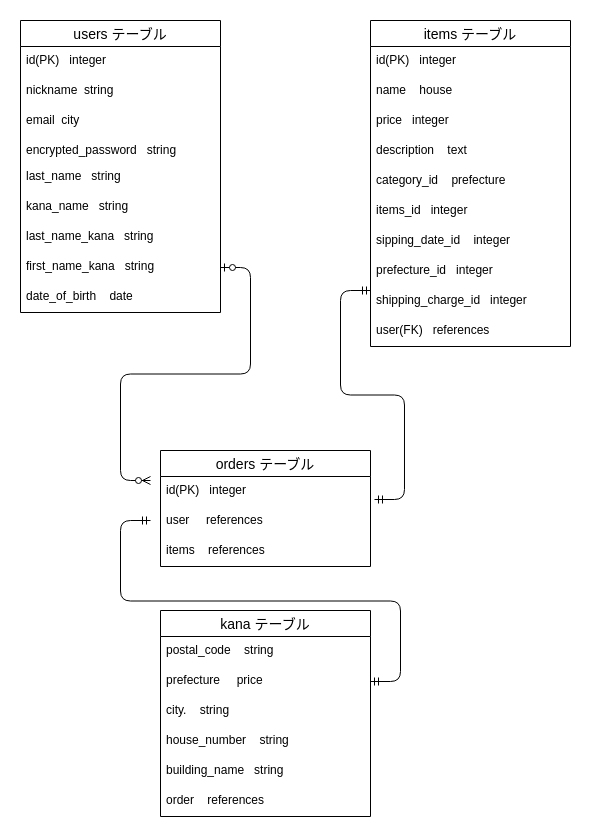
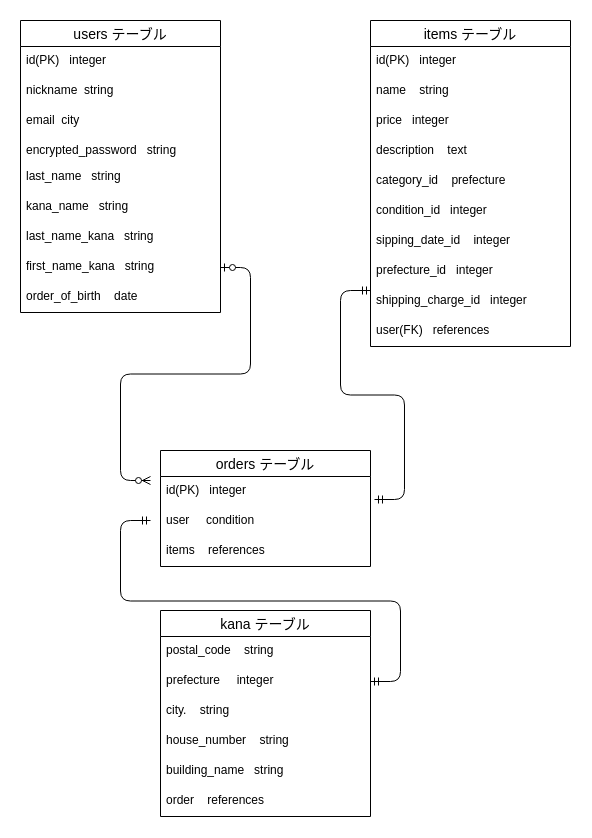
- <mxCell id="14" value="name    house" style="text;strokeColor=none;fillColor=none;spacingLeft=4;spacingRight=4;overflow=hidden;rotatable=0;points=[[0,0.5],[1,0.5]];portConstraint=eastwest;fontSize=12;" vertex="1" parent="12"><mxGeometry y="56" width="200" height="30" as="geometry" /></mxCell>
+ <mxCell id="14" value="name    string" style="text;strokeColor=none;fillColor=none;spacingLeft=4;spacingRight=4;overflow=hidden;rotatable=0;points=[[0,0.5],[1,0.5]];portConstraint=eastwest;fontSize=12;" vertex="1" parent="12"><mxGeometry y="56" width="200" height="30" as="geometry" /></mxCell>
- <mxCell id="18" value="items_id   integer&#10;" style="text;strokeColor=none;fillColor=none;spacingLeft=4;spacingRight=4;overflow=hidden;rotatable=0;points=[[0,0.5],[1,0.5]];portConstraint=eastwest;fontSize=12;" vertex="1" parent="12"><mxGeometry y="176" width="200" height="30" as="geometry" /></mxCell>
+ <mxCell id="18" value="condition_id   integer&#10;" style="text;strokeColor=none;fillColor=none;spacingLeft=4;spacingRight=4;overflow=hidden;rotatable=0;points=[[0,0.5],[1,0.5]];portConstraint=eastwest;fontSize=12;" vertex="1" parent="12"><mxGeometry y="176" width="200" height="30" as="geometry" /></mxCell>
- <mxCell id="11" value="date_of_birth    date&#10;" style="text;strokeColor=none;fillColor=none;spacingLeft=4;spacingRight=4;overflow=hidden;rotatable=0;points=[[0,0.5],[1,0.5]];portConstraint=eastwest;fontSize=12;" vertex="1" parent="2"><mxGeometry y="262" width="200" height="30" as="geometry" /></mxCell>
+ <mxCell id="11" value="order_of_birth    date&#10;" style="text;strokeColor=none;fillColor=none;spacingLeft=4;spacingRight=4;overflow=hidden;rotatable=0;points=[[0,0.5],[1,0.5]];portConstraint=eastwest;fontSize=12;" vertex="1" parent="2"><mxGeometry y="262" width="200" height="30" as="geometry" /></mxCell>
- <mxCell id="25" value="user     references    " style="text;strokeColor=none;fillColor=none;spacingLeft=4;spacingRight=4;overflow=hidden;rotatable=0;points=[[0,0.5],[1,0.5]];portConstraint=eastwest;fontSize=12;" vertex="1" parent="23"><mxGeometry y="56" width="210" height="30" as="geometry" /></mxCell>
+ <mxCell id="25" value="user     condition    " style="text;strokeColor=none;fillColor=none;spacingLeft=4;spacingRight=4;overflow=hidden;rotatable=0;points=[[0,0.5],[1,0.5]];portConstraint=eastwest;fontSize=12;" vertex="1" parent="23"><mxGeometry y="56" width="210" height="30" as="geometry" /></mxCell>
- <mxCell id="30" value="prefecture     price" style="text;strokeColor=none;fillColor=none;spacingLeft=4;spacingRight=4;overflow=hidden;rotatable=0;points=[[0,0.5],[1,0.5]];portConstraint=eastwest;fontSize=12;" vertex="1" parent="28"><mxGeometry y="56" width="210" height="30" as="geometry" /></mxCell>
+ <mxCell id="30" value="prefecture     integer" style="text;strokeColor=none;fillColor=none;spacingLeft=4;spacingRight=4;overflow=hidden;rotatable=0;points=[[0,0.5],[1,0.5]];portConstraint=eastwest;fontSize=12;" vertex="1" parent="28"><mxGeometry y="56" width="210" height="30" as="geometry" /></mxCell>
